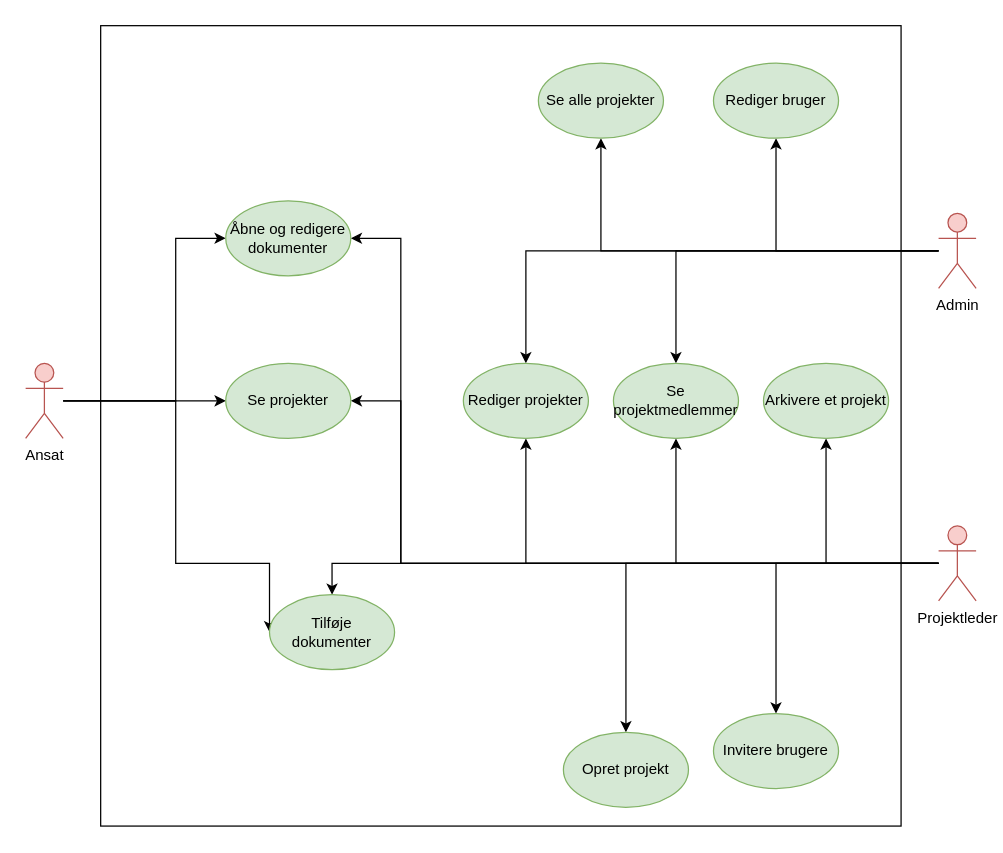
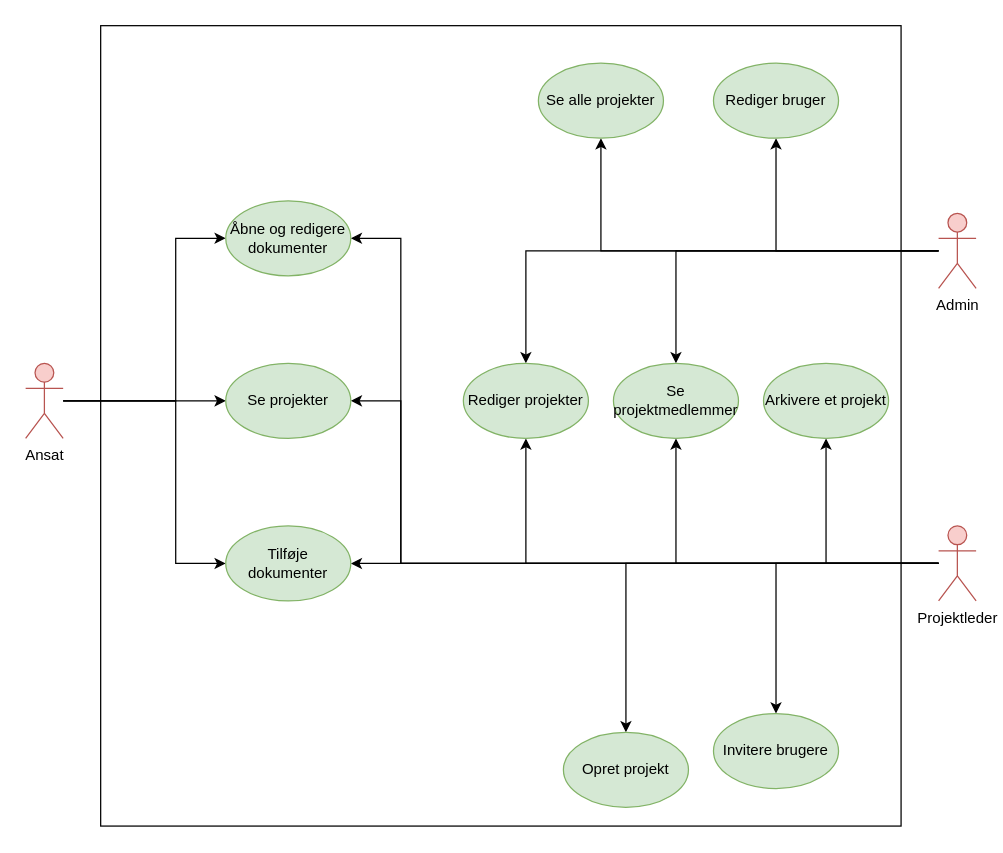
- <mxCell id="27" value="Tilføje dokumenter" style="ellipse;whiteSpace=wrap;html=1;fillColor=#d5e8d4;strokeColor=#82b366;" vertex="1" parent="1"><mxGeometry x="215" y="475" width="100" height="60" as="geometry" /></mxCell>
+ <mxCell id="27" value="Tilføje dokumenter" style="ellipse;whiteSpace=wrap;html=1;fillColor=#d5e8d4;strokeColor=#82b366;" vertex="1" parent="1"><mxGeometry x="180" y="420" width="100" height="60" as="geometry" /></mxCell>
